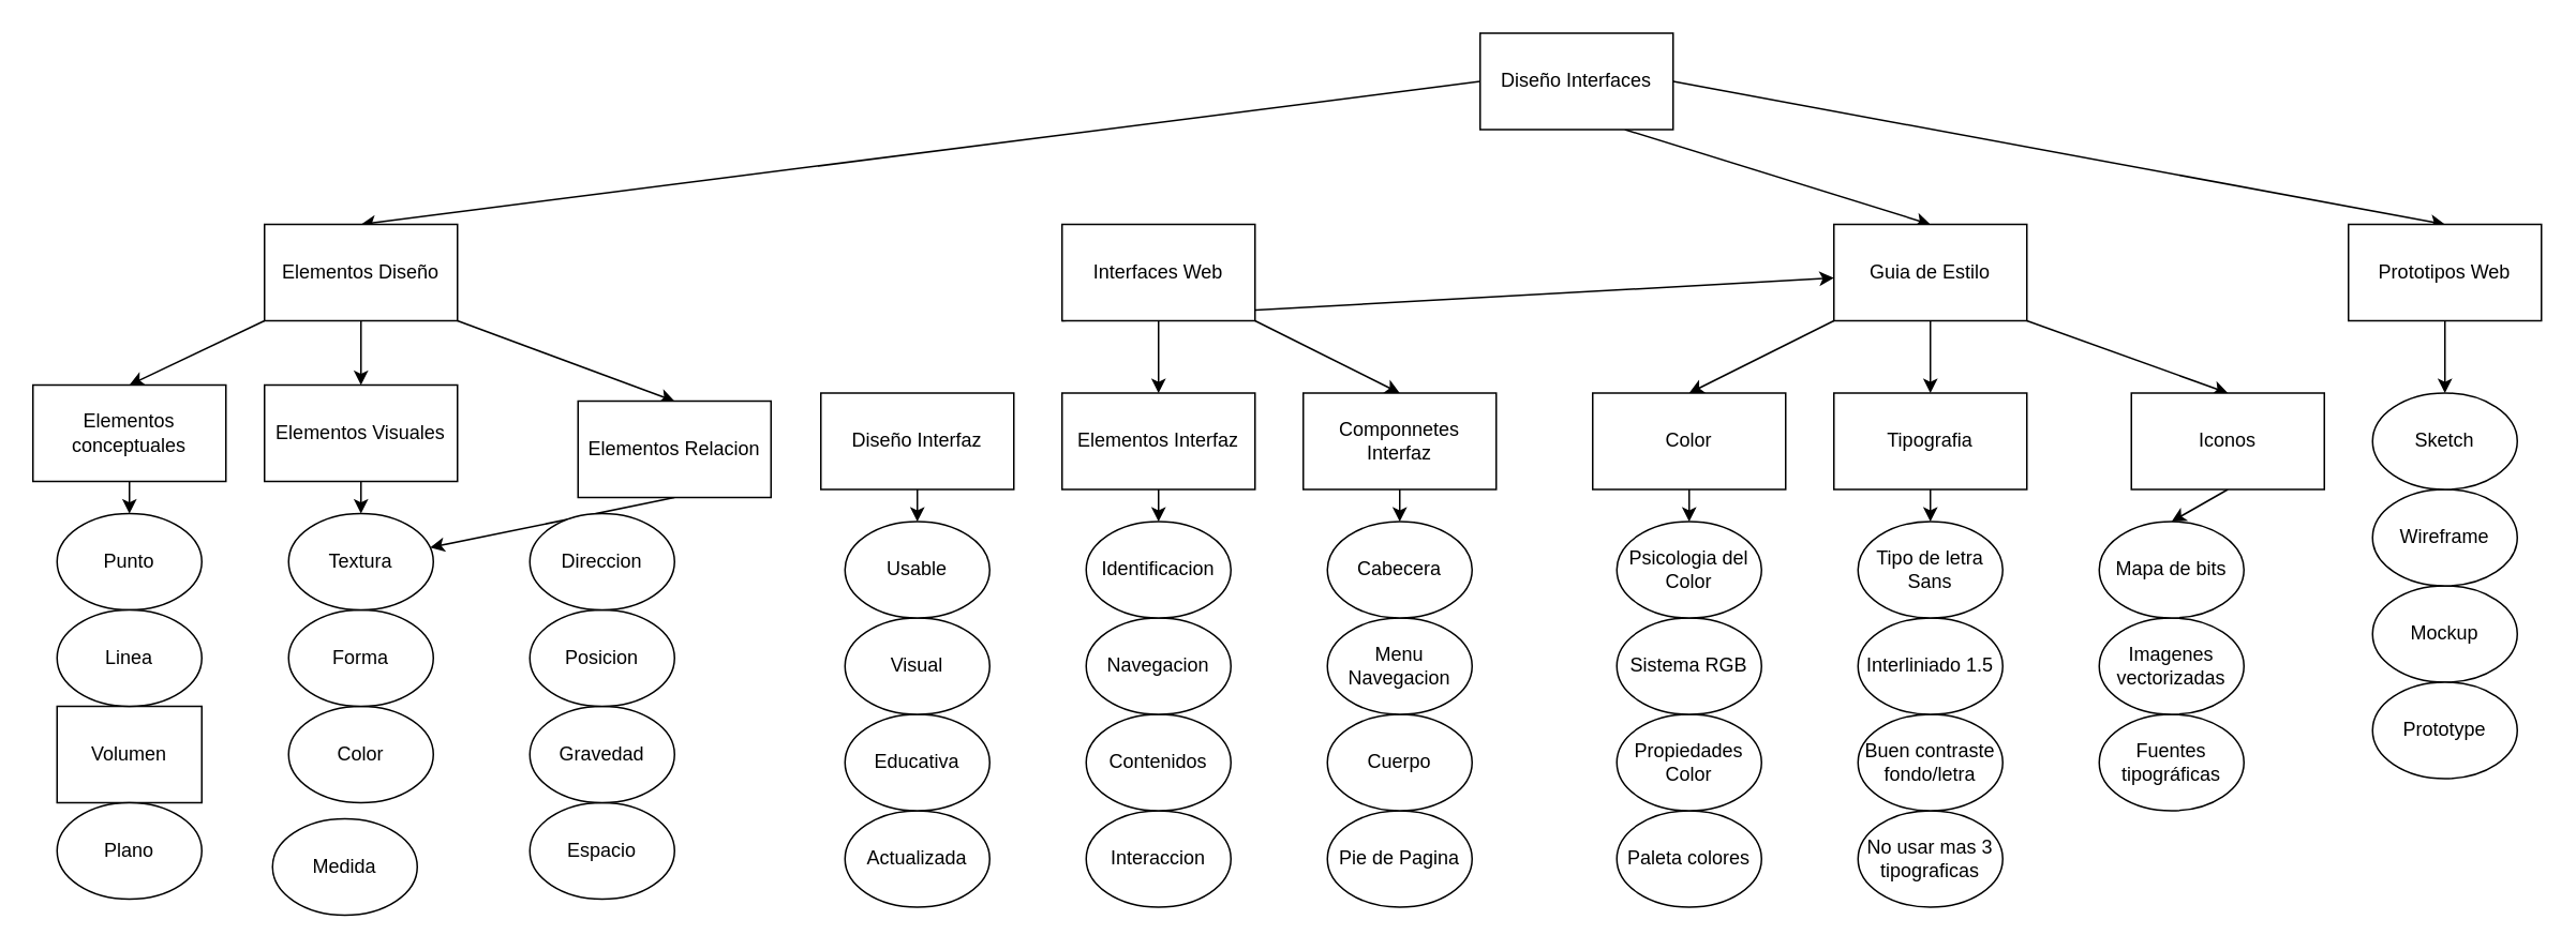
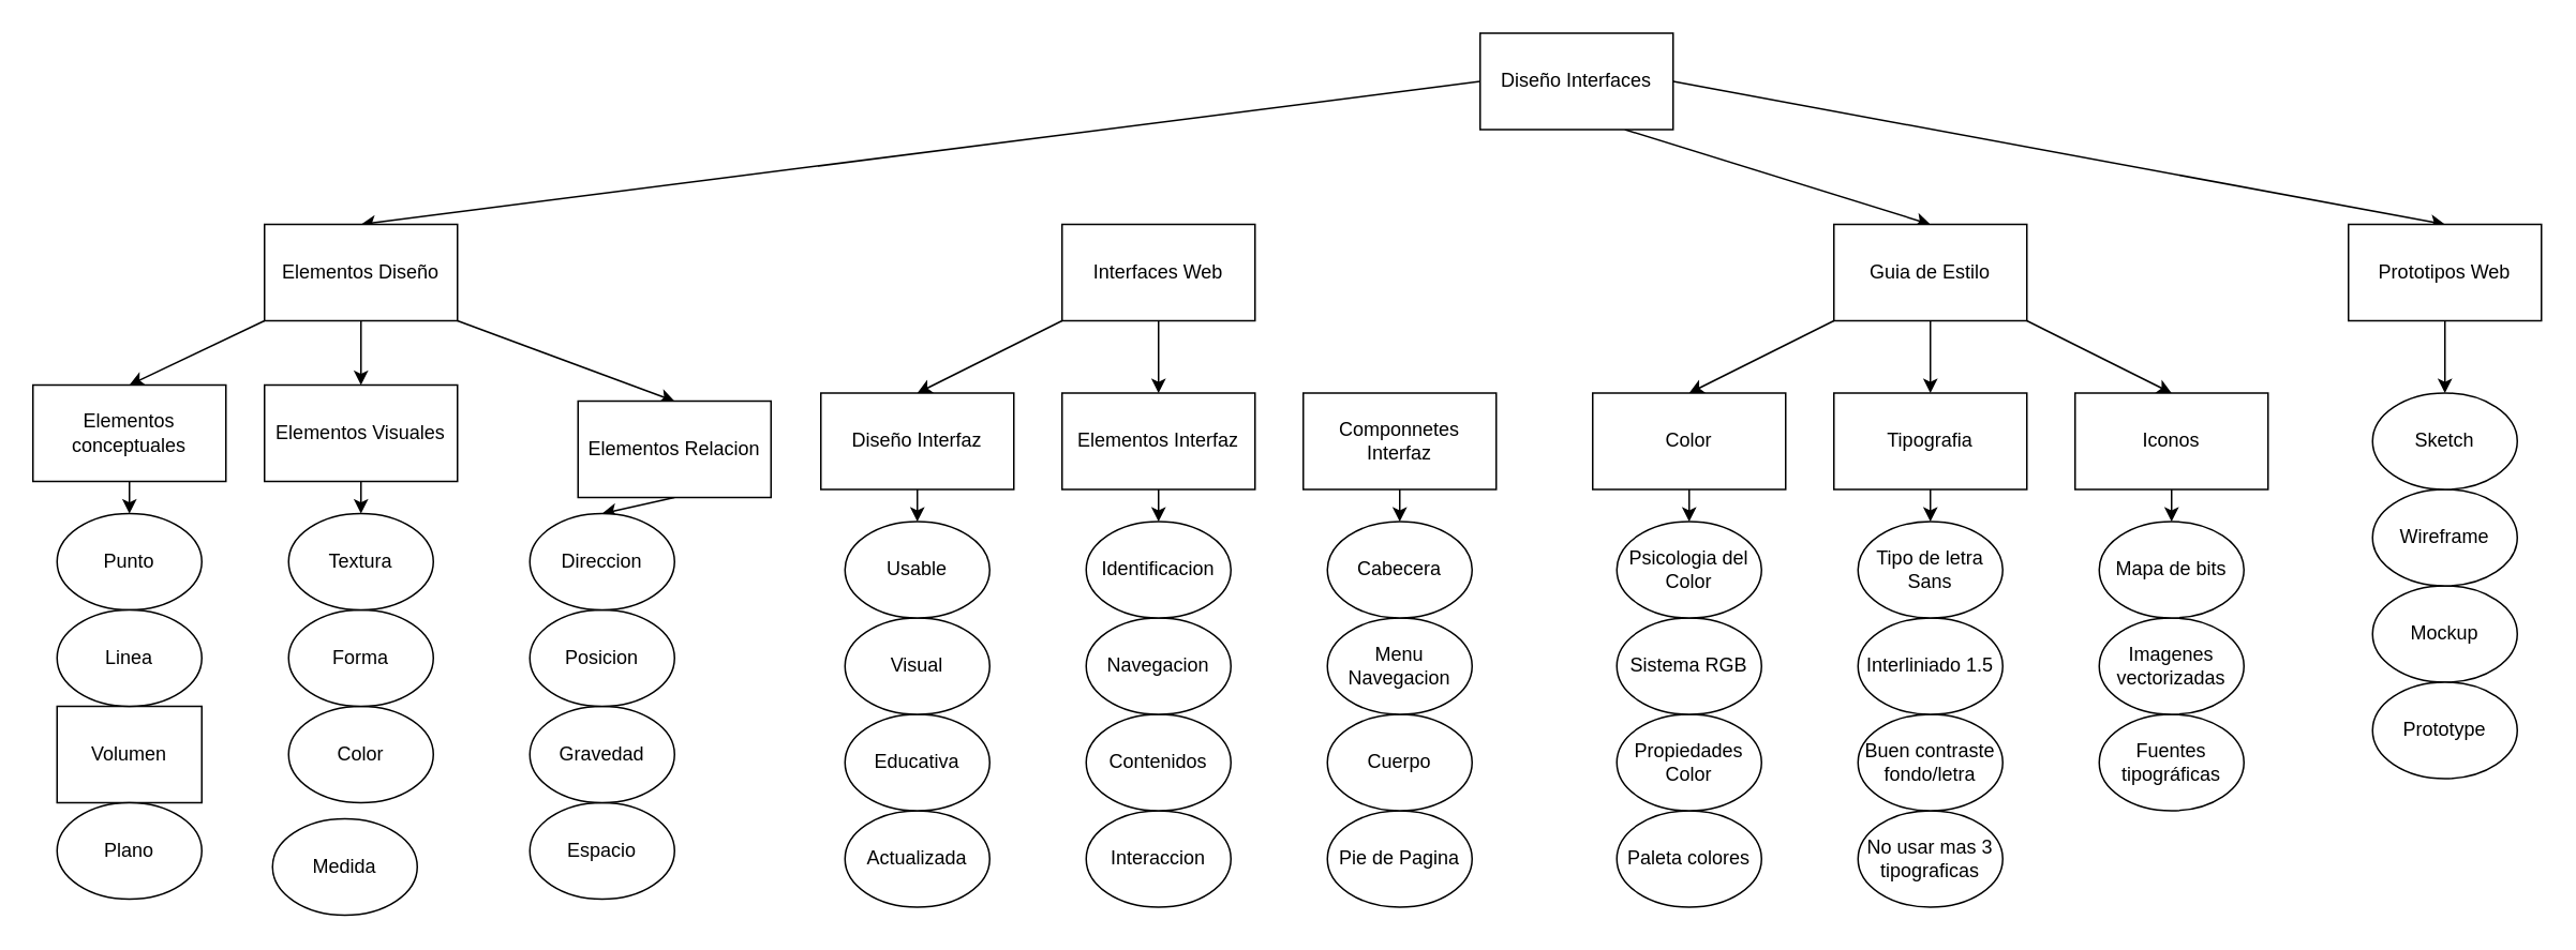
- <mxCell id="26" style="edgeStyle=none;html=1;exitX=0;exitY=1;exitDx=0;exitDy=0;" parent="1" source="29" target="53" edge="1"><mxGeometry relative="1" as="geometry" /></mxCell>
+ <mxCell id="26" style="edgeStyle=none;html=1;exitX=0;exitY=1;exitDx=0;exitDy=0;entryX=0.5;entryY=0;entryDx=0;entryDy=0;" parent="1" source="29" target="31" edge="1"><mxGeometry relative="1" as="geometry" /></mxCell>
- <mxCell id="28" style="edgeStyle=none;html=1;exitX=1;exitY=1;exitDx=0;exitDy=0;entryX=0.5;entryY=0;entryDx=0;entryDy=0;" parent="1" source="29" target="43" edge="1"><mxGeometry relative="1" as="geometry" /></mxCell>
- <mxCell id="67" value="Iconos" style="rounded=0;whiteSpace=wrap;html=1;" parent="1" vertex="1"><mxGeometry x="1325" y="244" width="120" height="60" as="geometry" /></mxCell>
+ <mxCell id="67" value="Iconos" style="rounded=0;whiteSpace=wrap;html=1;" parent="1" vertex="1"><mxGeometry x="1290" y="244" width="120" height="60" as="geometry" /></mxCell>
- <mxCell id="20" style="edgeStyle=none;html=1;exitX=0.5;exitY=1;exitDx=0;exitDy=0;" parent="1" source="21" target="19" edge="1"><mxGeometry relative="1" as="geometry" /></mxCell>
+ <mxCell id="20" style="edgeStyle=none;html=1;exitX=0.5;exitY=1;exitDx=0;exitDy=0;entryX=0.5;entryY=0;entryDx=0;entryDy=0;" parent="1" source="21" target="25" edge="1"><mxGeometry relative="1" as="geometry" /></mxCell>
